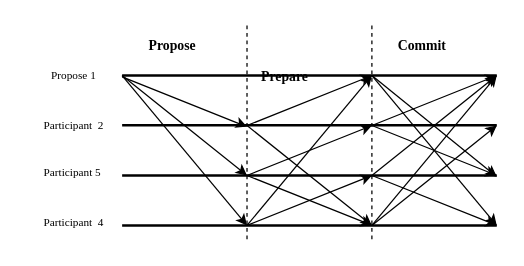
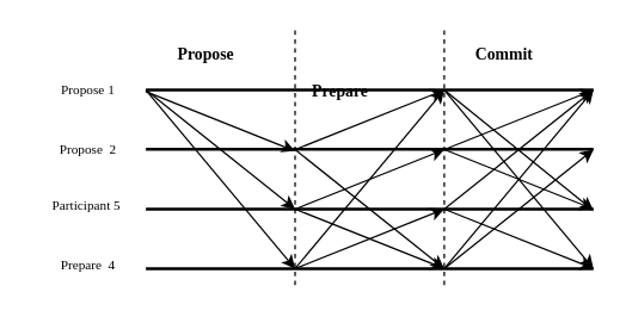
- <mxCell id="5" value="Participant&amp;nbsp;&amp;nbsp;2" style="text;html=1;align=center;verticalAlign=middle;resizable=0;points=[];autosize=1;strokeColor=none;fillColor=none;fontFamily=Comic Sans MS;fontStyle=0;fontSize=9;" parent="1" vertex="1"><mxGeometry x="20" y="88" width="75" height="23" as="geometry" /></mxCell>
+ <mxCell id="5" value="Propose&amp;nbsp;&amp;nbsp;2" style="text;html=1;align=center;verticalAlign=middle;resizable=0;points=[];autosize=1;strokeColor=none;fillColor=none;fontFamily=Comic Sans MS;fontStyle=0;fontSize=9;" parent="1" vertex="1"><mxGeometry x="20" y="88" width="75" height="23" as="geometry" /></mxCell>
- <mxCell id="7" value="Participant&amp;nbsp;&amp;nbsp;4" style="text;html=1;align=center;verticalAlign=middle;resizable=0;points=[];autosize=1;strokeColor=none;fillColor=none;fontFamily=Comic Sans MS;fontStyle=0;fontSize=9;" parent="1" vertex="1"><mxGeometry x="20" y="166" width="75" height="23" as="geometry" /></mxCell>
+ <mxCell id="7" value="Prepare&amp;nbsp;&amp;nbsp;4" style="text;html=1;align=center;verticalAlign=middle;resizable=0;points=[];autosize=1;strokeColor=none;fillColor=none;fontFamily=Comic Sans MS;fontStyle=0;fontSize=9;" parent="1" vertex="1"><mxGeometry x="20" y="166" width="75" height="23" as="geometry" /></mxCell>
